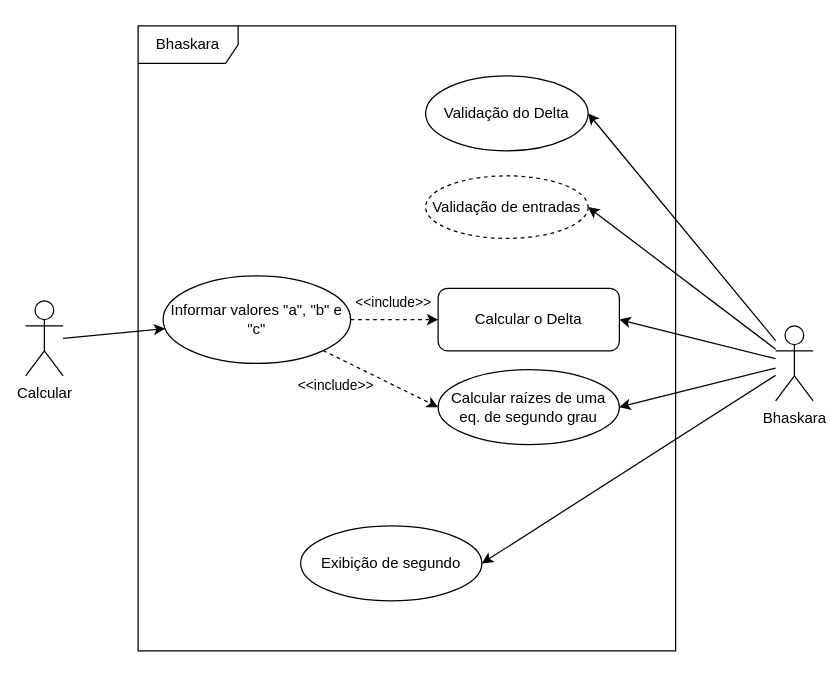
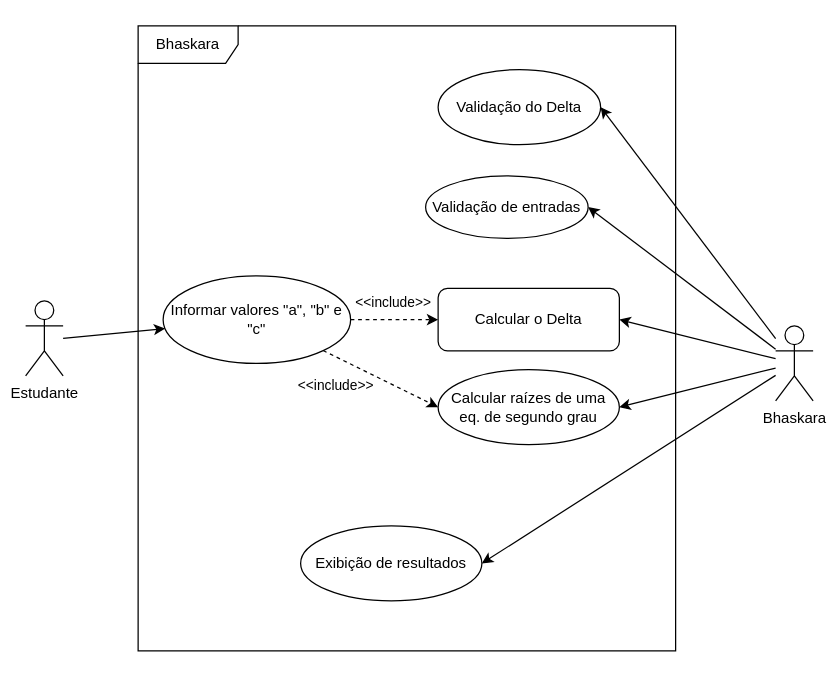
- <mxCell id="16" value="Validação do Delta" style="ellipse;whiteSpace=wrap;html=1;" vertex="1" parent="1"><mxGeometry x="340" y="60" width="130" height="60" as="geometry" /></mxCell>
+ <mxCell id="16" value="Validação do Delta" style="ellipse;whiteSpace=wrap;html=1;" vertex="1" parent="1"><mxGeometry x="350" y="55" width="130" height="60" as="geometry" /></mxCell>
- <mxCell id="17" value="Validação de entradas" style="ellipse;whiteSpace=wrap;html=1;dashed=1;" vertex="1" parent="1"><mxGeometry x="340" y="140" width="130" height="50" as="geometry" /></mxCell>
+ <mxCell id="17" value="Validação de entradas" style="ellipse;whiteSpace=wrap;html=1;" vertex="1" parent="1"><mxGeometry x="340" y="140" width="130" height="50" as="geometry" /></mxCell>
- <mxCell id="4" value="Calcular" style="shape=umlActor;verticalLabelPosition=bottom;verticalAlign=top;html=1;outlineConnect=0;" vertex="1" parent="1"><mxGeometry x="20" y="240" width="30" height="60" as="geometry" /></mxCell>
+ <mxCell id="4" value="Estudante" style="shape=umlActor;verticalLabelPosition=bottom;verticalAlign=top;html=1;outlineConnect=0;" vertex="1" parent="1"><mxGeometry x="20" y="240" width="30" height="60" as="geometry" /></mxCell>
- <mxCell id="20" value="Exibição de segundo" style="ellipse;whiteSpace=wrap;html=1;" vertex="1" parent="1"><mxGeometry x="240" y="420" width="145" height="60" as="geometry" /></mxCell>
+ <mxCell id="20" value="Exibição de resultados" style="ellipse;whiteSpace=wrap;html=1;" vertex="1" parent="1"><mxGeometry x="240" y="420" width="145" height="60" as="geometry" /></mxCell>
